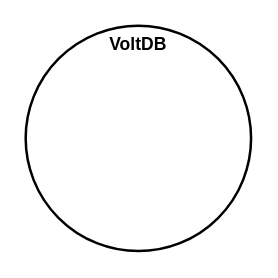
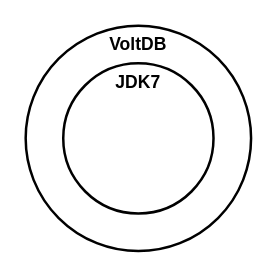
+ <mxCell id="3" value="JDK7" style="ellipse;whiteSpace=wrap;html=1;aspect=fixed;fontSize=14;fontStyle=1;verticalAlign=top;strokeWidth=2;" vertex="1" parent="1"><mxGeometry x="50" y="50" width="120" height="120" as="geometry" /></mxCell>
